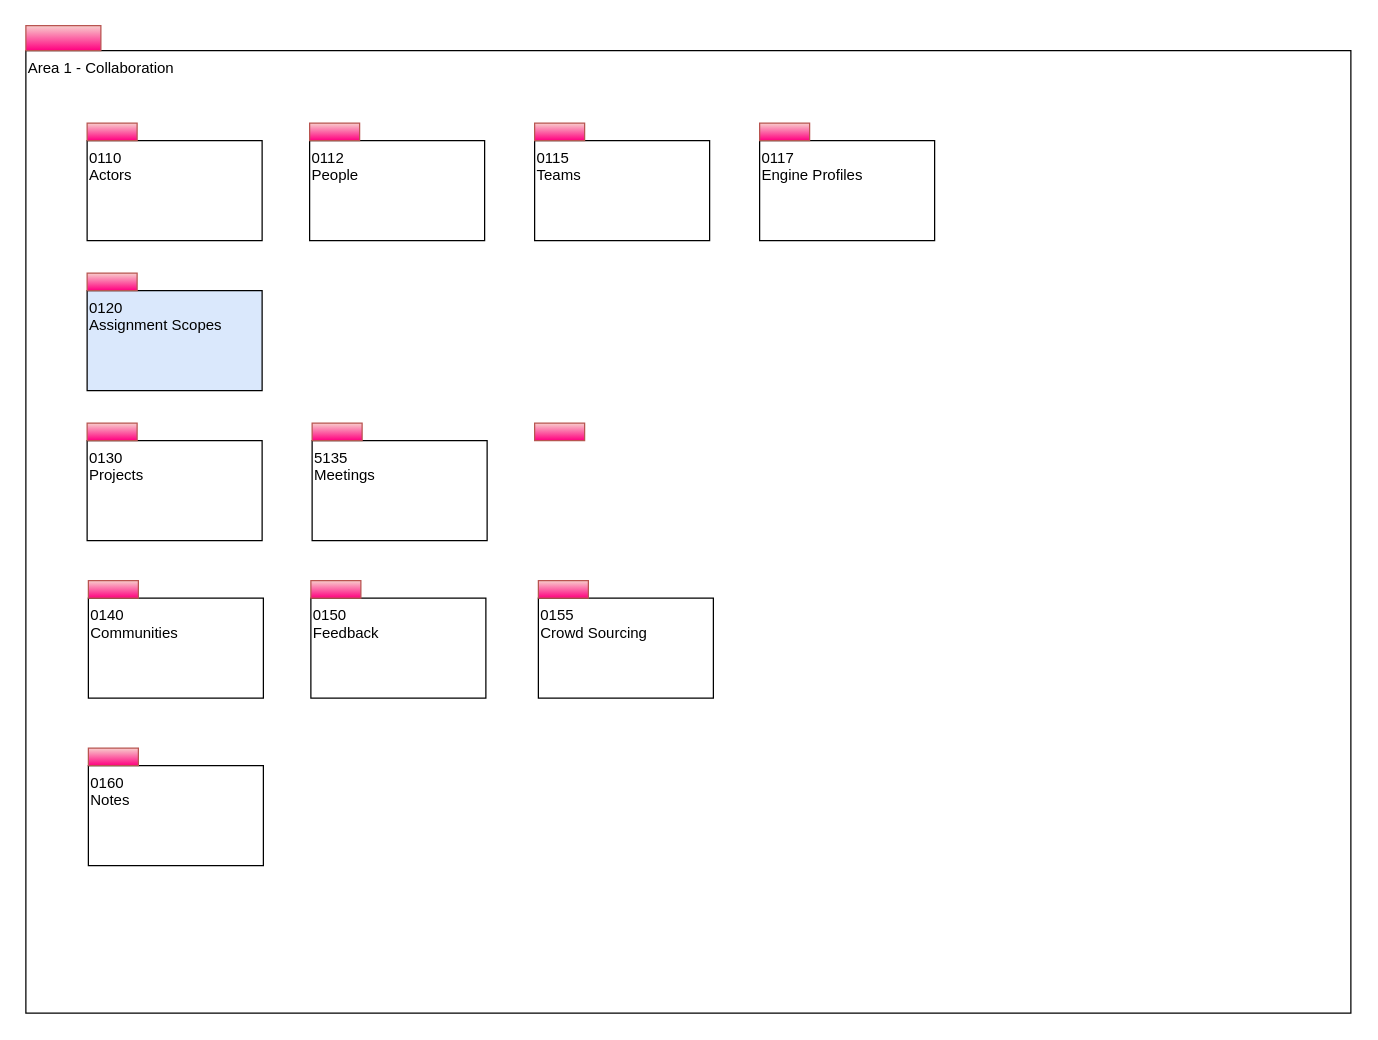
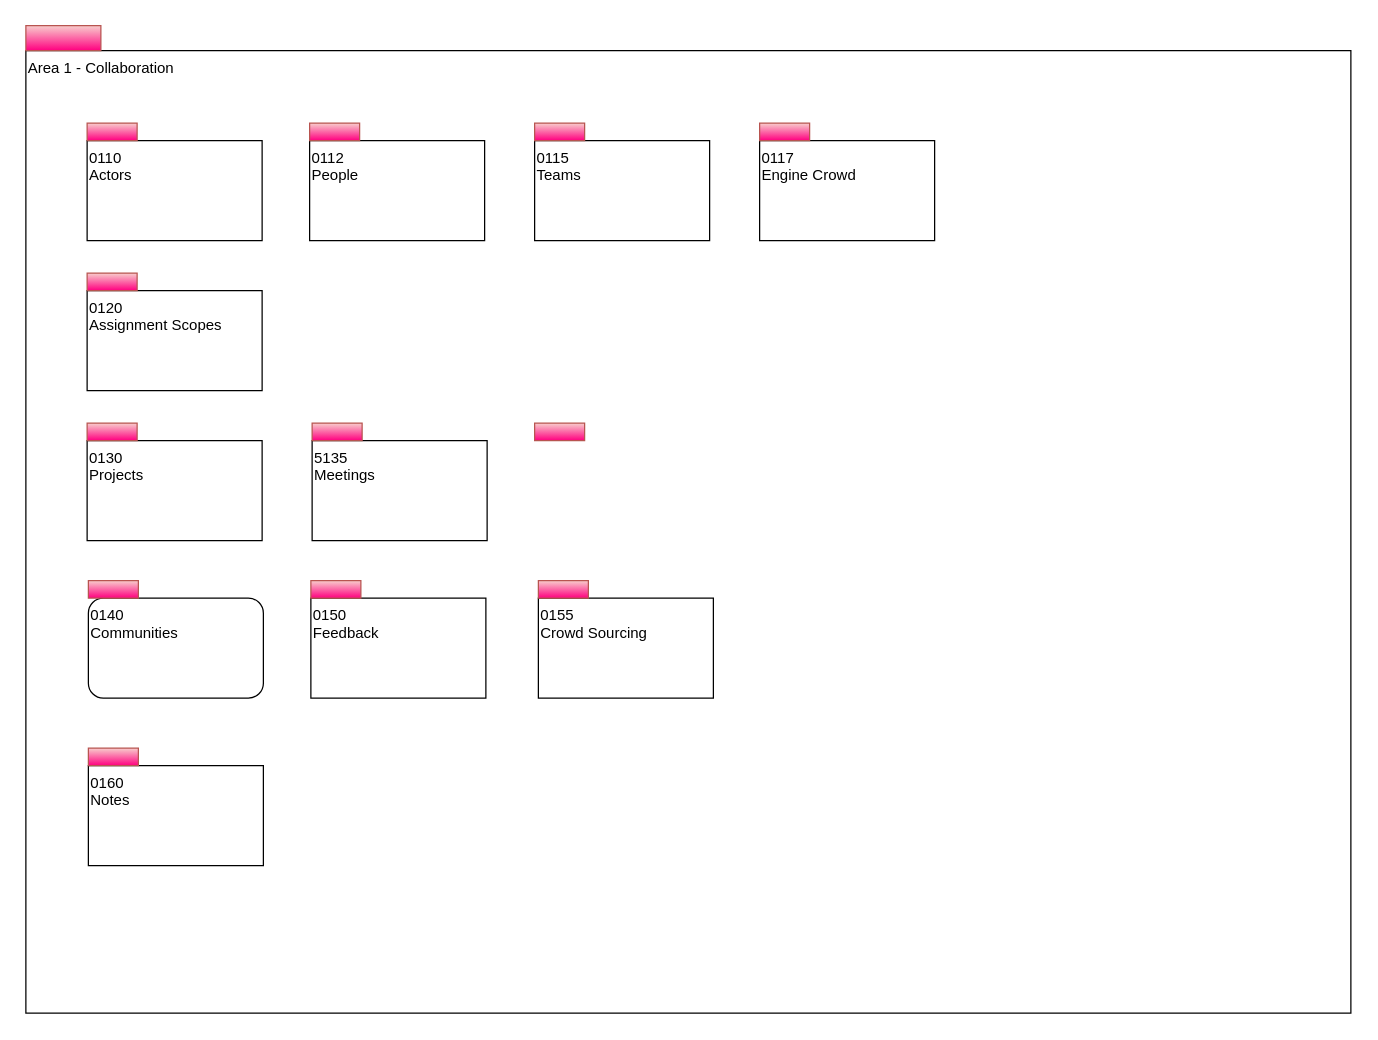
- <mxCell id="23" value="0117&lt;br&gt;Engine Profiles&lt;br&gt;" style="rounded=0;whiteSpace=wrap;html=1;align=left;verticalAlign=top;" parent="1" vertex="1"><mxGeometry x="607" y="112" width="140" height="80" as="geometry" /></mxCell>
+ <mxCell id="23" value="0117&lt;br&gt;Engine Crowd&lt;br&gt;" style="rounded=0;whiteSpace=wrap;html=1;align=left;verticalAlign=top;" parent="1" vertex="1"><mxGeometry x="607" y="112" width="140" height="80" as="geometry" /></mxCell>
- <mxCell id="25" value="0120&lt;br&gt;Assignment Scopes" style="rounded=0;whiteSpace=wrap;html=1;align=left;verticalAlign=top;fillColor=#dae8fc;" parent="1" vertex="1"><mxGeometry x="69" y="232" width="140" height="80" as="geometry" /></mxCell>
+ <mxCell id="25" value="0120&lt;br&gt;Assignment Scopes" style="rounded=0;whiteSpace=wrap;html=1;align=left;verticalAlign=top;" parent="1" vertex="1"><mxGeometry x="69" y="232" width="140" height="80" as="geometry" /></mxCell>
- <mxCell id="8" value="0140&lt;br&gt;Communities&lt;br&gt;" style="rounded=0;whiteSpace=wrap;html=1;align=left;verticalAlign=top;" parent="1" vertex="1"><mxGeometry x="70" y="478" width="140" height="80" as="geometry" /></mxCell>
+ <mxCell id="8" value="0140&lt;br&gt;Communities&lt;br&gt;" style="whiteSpace=wrap;html=1;align=left;verticalAlign=top;rounded=1;" parent="1" vertex="1"><mxGeometry x="70" y="478" width="140" height="80" as="geometry" /></mxCell>
